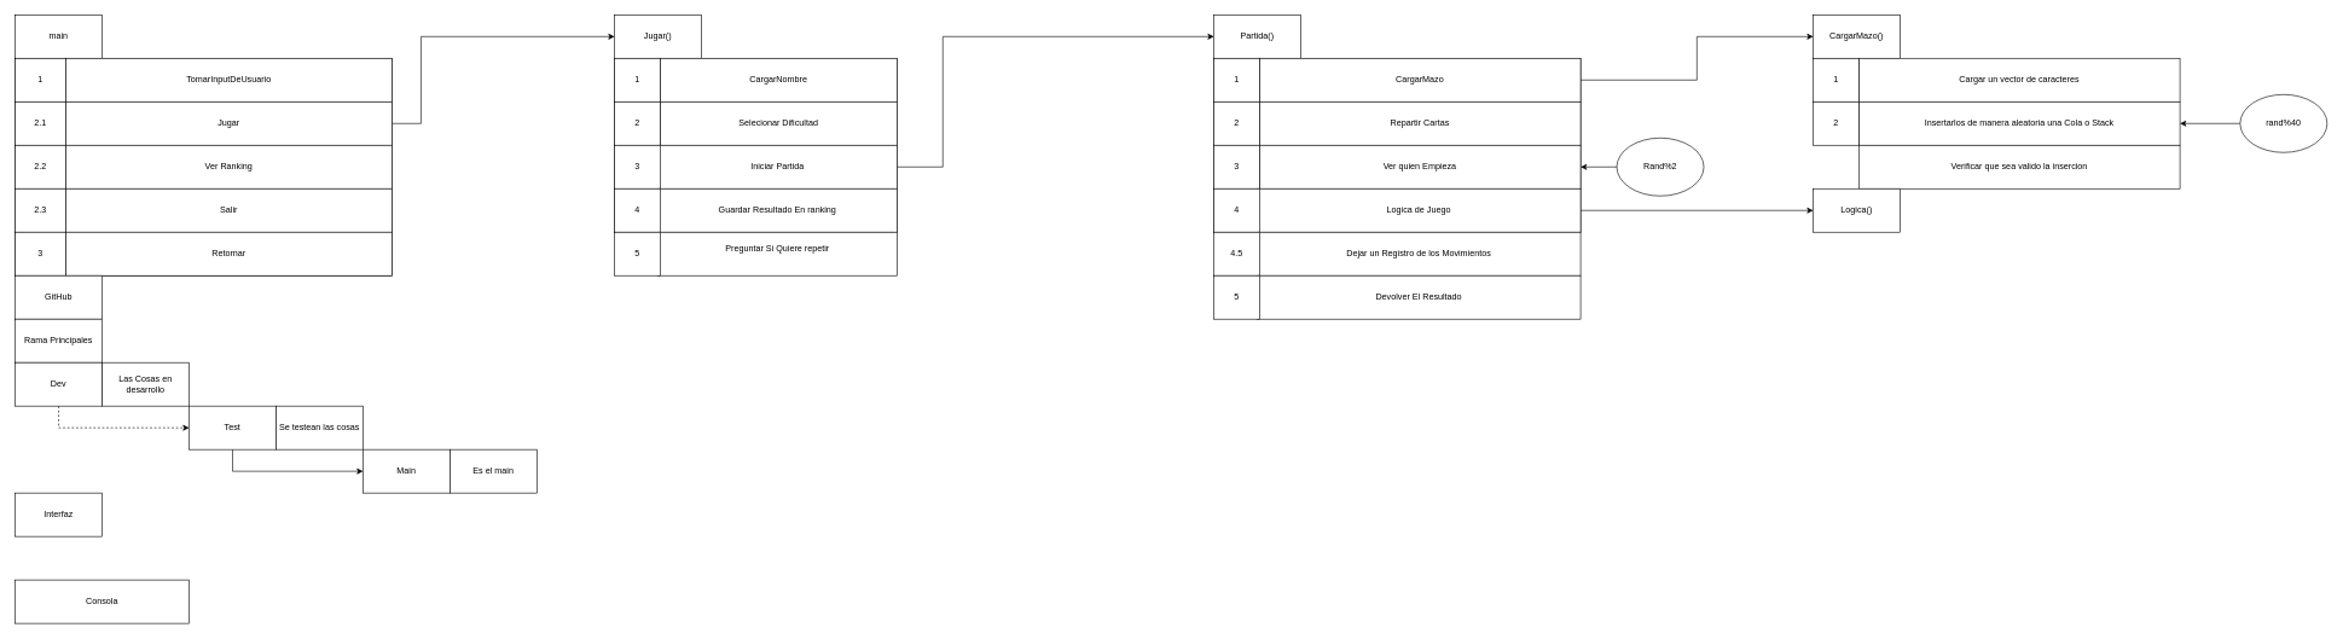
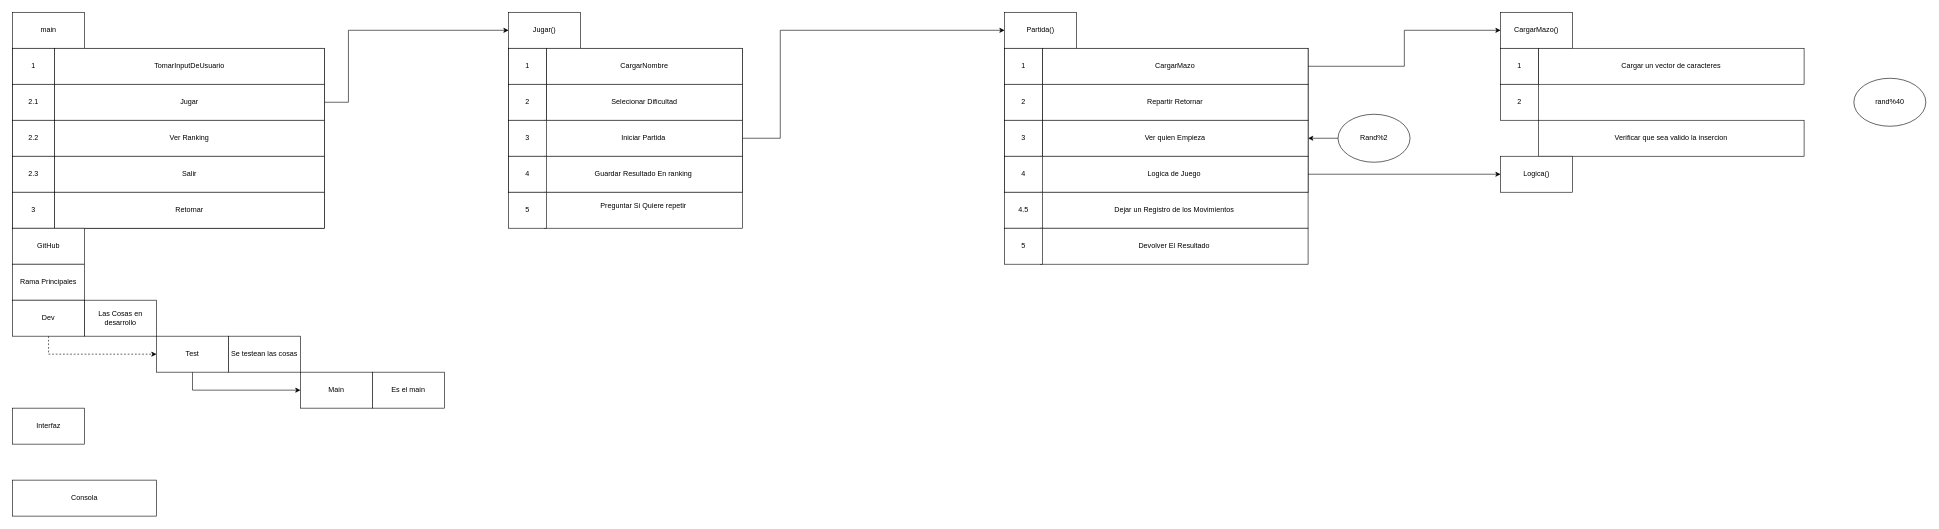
- <mxCell id="31" value="Repartir Cartas" style="rounded=0;whiteSpace=wrap;html=1;" parent="1" vertex="1"><mxGeometry x="1737" y="140" width="443" height="60" as="geometry" /></mxCell>
+ <mxCell id="31" value="Repartir Retornar" style="rounded=0;whiteSpace=wrap;html=1;" parent="1" vertex="1"><mxGeometry x="1737" y="140" width="443" height="60" as="geometry" /></mxCell>
- <mxCell id="49" value="Insertarlos de manera aleatoria una Cola o Stack" style="rounded=0;whiteSpace=wrap;html=1;" parent="1" vertex="1"><mxGeometry x="2564" y="140" width="443" height="60" as="geometry" /></mxCell>
- <mxCell id="52" style="edgeStyle=orthogonalEdgeStyle;rounded=0;orthogonalLoop=1;jettySize=auto;html=1;exitX=0;exitY=0.5;exitDx=0;exitDy=0;entryX=1;entryY=0.5;entryDx=0;entryDy=0;" parent="1" source="53" target="49" edge="1"><mxGeometry relative="1" as="geometry" /></mxCell>
